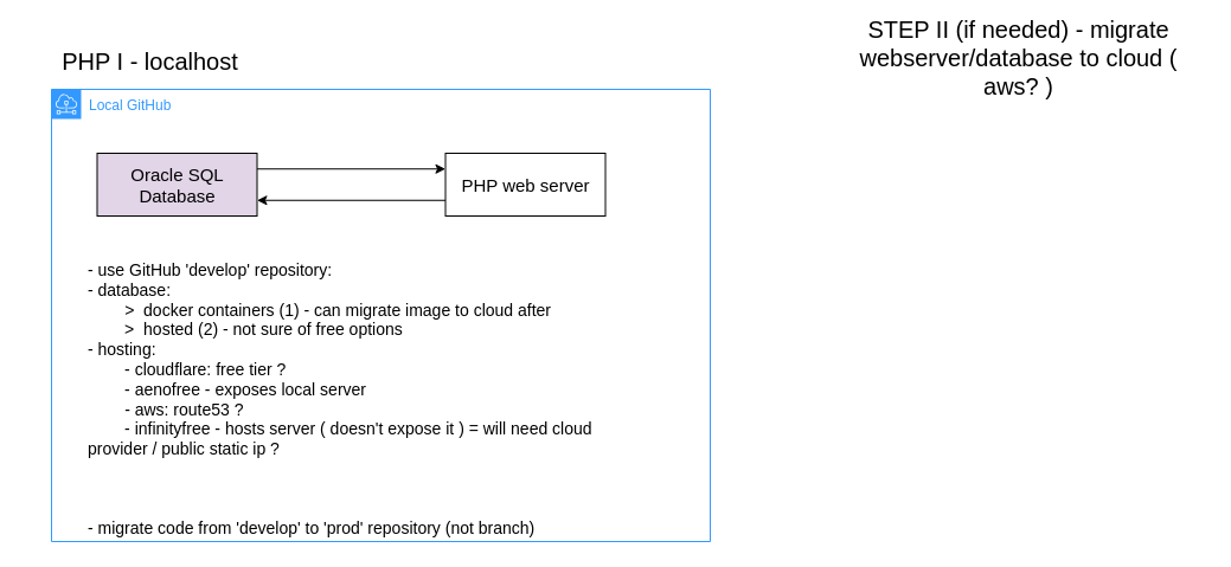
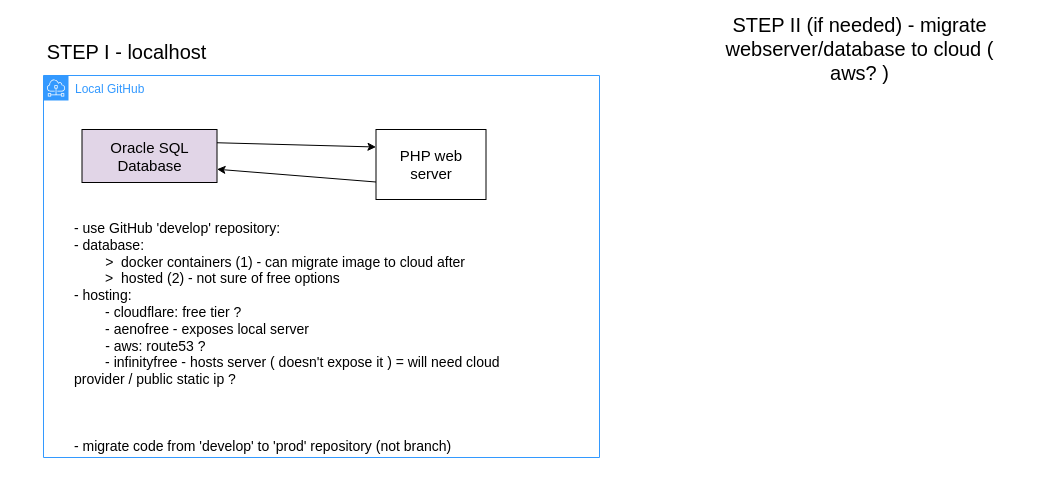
- <mxCell id="5" value="&lt;div style=&quot;font-size: 13px;&quot;&gt;&lt;font style=&quot;font-size: 20px;&quot;&gt;PHP I - localhost&lt;/font&gt;&lt;/div&gt;" style="text;html=1;align=center;verticalAlign=middle;whiteSpace=wrap;rounded=0;" vertex="1" parent="1"><mxGeometry x="20" y="32" width="213" height="37" as="geometry" /></mxCell>
+ <mxCell id="5" value="&lt;div style=&quot;font-size: 13px;&quot;&gt;&lt;font style=&quot;font-size: 20px;&quot;&gt;STEP I - localhost&lt;/font&gt;&lt;/div&gt;" style="text;html=1;align=center;verticalAlign=middle;whiteSpace=wrap;rounded=0;" vertex="1" parent="1"><mxGeometry x="20" y="32" width="213" height="37" as="geometry" /></mxCell>
- <mxCell id="4" value="&lt;font style=&quot;font-size: 15px;&quot;&gt;PHP web server&lt;/font&gt;" style="rounded=0;whiteSpace=wrap;html=1;" vertex="1" parent="1"><mxGeometry x="375.5" y="129" width="135" height="53" as="geometry" /></mxCell>
+ <mxCell id="4" value="&lt;font style=&quot;font-size: 15px;&quot;&gt;PHP web server&lt;/font&gt;" style="rounded=0;whiteSpace=wrap;html=1;" vertex="1" parent="1"><mxGeometry x="375.5" y="129" width="110" height="70" as="geometry" /></mxCell>
